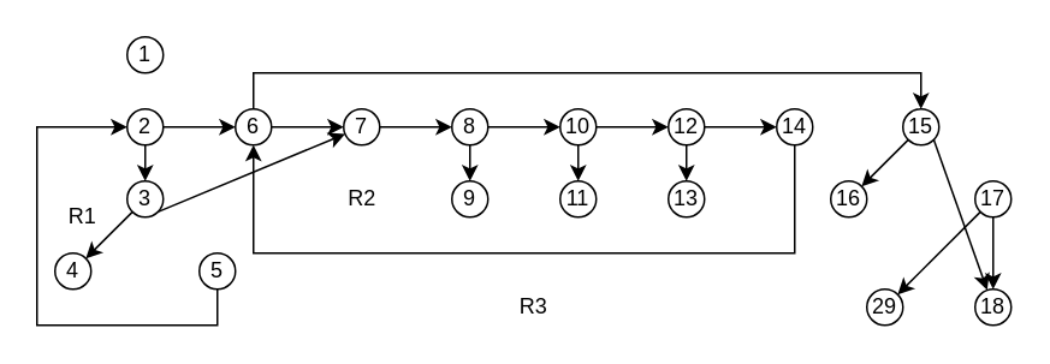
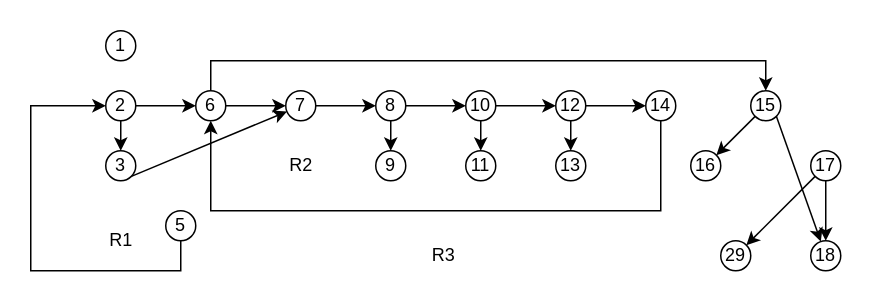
- <mxCell id="40" value="R1" style="text;html=1;align=center;verticalAlign=middle;resizable=0;points=[];autosize=1;" parent="1" vertex="1"><mxGeometry x="30" y="110" width="30" height="20" as="geometry" /></mxCell>
+ <mxCell id="40" value="R1" style="text;html=1;align=center;verticalAlign=middle;resizable=0;points=[];autosize=1;" parent="1" vertex="1"><mxGeometry x="65" y="150" width="30" height="20" as="geometry" /></mxCell>
- <mxCell id="6" style="edgeStyle=none;rounded=0;orthogonalLoop=1;jettySize=auto;html=1;exitX=0;exitY=1;exitDx=0;exitDy=0;entryX=1;entryY=0;entryDx=0;entryDy=0;" parent="1" source="8" target="11" edge="1"><mxGeometry relative="1" as="geometry" /></mxCell>
- <mxCell id="11" value="4" style="ellipse;whiteSpace=wrap;html=1;aspect=fixed;" parent="1" vertex="1"><mxGeometry x="30" y="140" width="20" height="20" as="geometry" /></mxCell>
